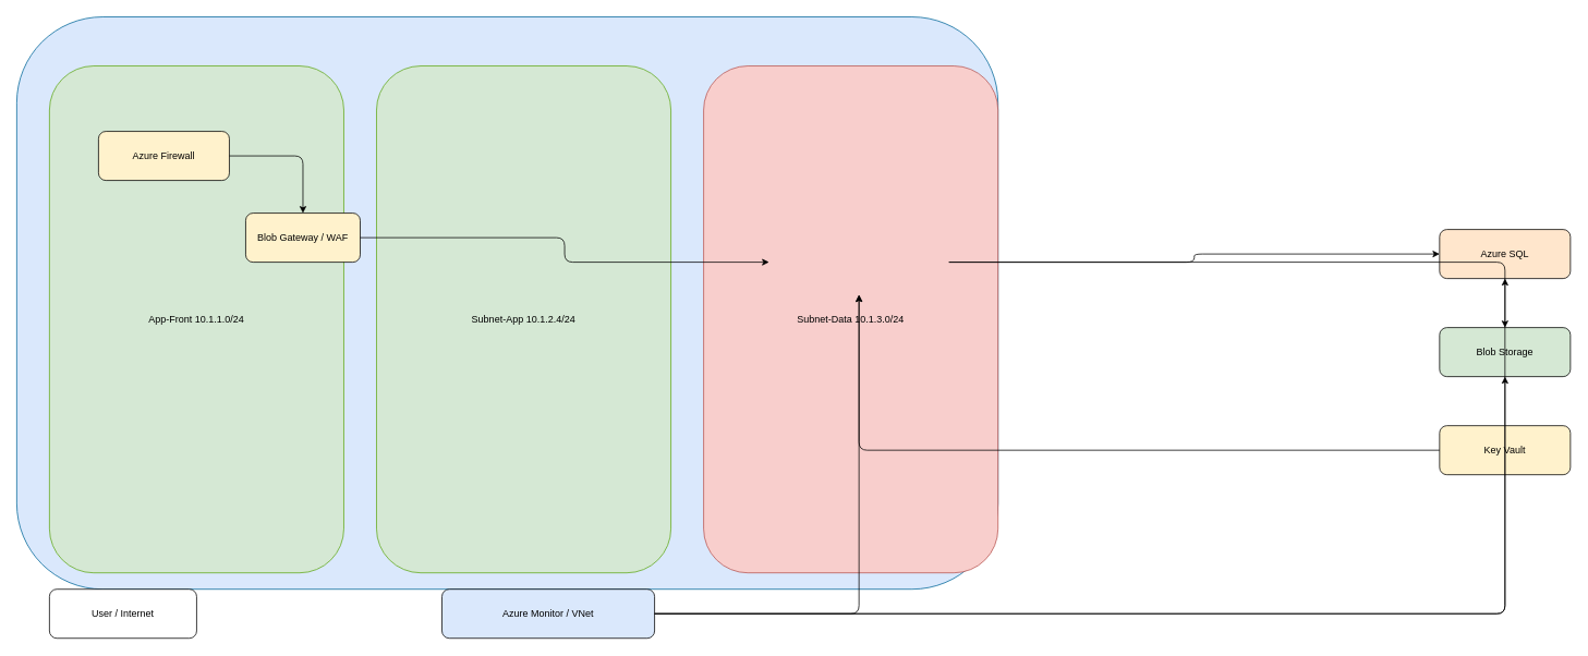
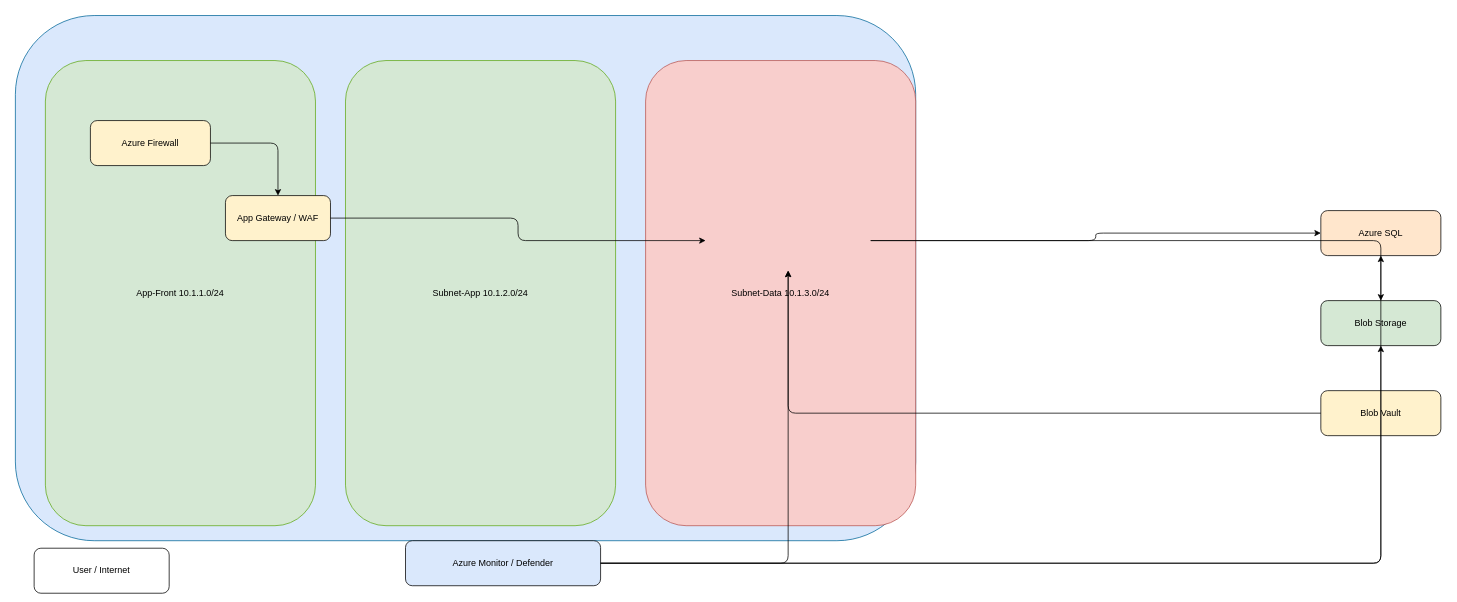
- <mxCell id="7" value="Blob Gateway / WAF" style="rounded=1;whiteSpace=wrap;html=1;fillColor=#fff2cc;" vertex="1" parent="3"><mxGeometry x="240" y="180" width="140" height="60" as="geometry" /></mxCell>
+ <mxCell id="7" value="App Gateway / WAF" style="rounded=1;whiteSpace=wrap;html=1;fillColor=#fff2cc;" vertex="1" parent="3"><mxGeometry x="240" y="180" width="140" height="60" as="geometry" /></mxCell>
- <mxCell id="4" value="Subnet-App 10.1.2.4/24" style="rounded=1;whiteSpace=wrap;html=1;strokeColor=#60a917;fillColor=#d5e8d4;" vertex="1" parent="2"><mxGeometry x="440" y="60" width="360" height="620" as="geometry" /></mxCell>
+ <mxCell id="4" value="Subnet-App 10.1.2.0/24" style="rounded=1;whiteSpace=wrap;html=1;strokeColor=#60a917;fillColor=#d5e8d4;" vertex="1" parent="2"><mxGeometry x="440" y="60" width="360" height="620" as="geometry" /></mxCell>
- <mxCell id="11" value="Key Vault" style="rounded=1;whiteSpace=wrap;html=1;fillColor=#fff2cc;" vertex="1" parent="5"><mxGeometry x="900" y="440" width="160" height="60" as="geometry" /></mxCell>
+ <mxCell id="11" value="Blob Vault" style="rounded=1;whiteSpace=wrap;html=1;fillColor=#fff2cc;" vertex="1" parent="5"><mxGeometry x="900" y="440" width="160" height="60" as="geometry" /></mxCell>
- <mxCell id="13" value="User / Internet" style="rounded=1;whiteSpace=wrap;html=1;fillColor=#ffffff;" vertex="1" parent="1"><mxGeometry x="60" y="720" width="180" height="60" as="geometry" /></mxCell>
+ <mxCell id="13" value="User / Internet" style="rounded=1;whiteSpace=wrap;html=1;fillColor=#ffffff;" vertex="1" parent="1"><mxGeometry x="45" y="730" width="180" height="60" as="geometry" /></mxCell>
- <mxCell id="12" value="Azure Monitor / VNet" style="rounded=1;whiteSpace=wrap;html=1;fillColor=#dae8fc;" vertex="1" parent="1"><mxGeometry x="540" y="720" width="260" height="60" as="geometry" /></mxCell>
+ <mxCell id="12" value="Azure Monitor / Defender" style="rounded=1;whiteSpace=wrap;html=1;fillColor=#dae8fc;" vertex="1" parent="1"><mxGeometry x="540" y="720" width="260" height="60" as="geometry" /></mxCell>
